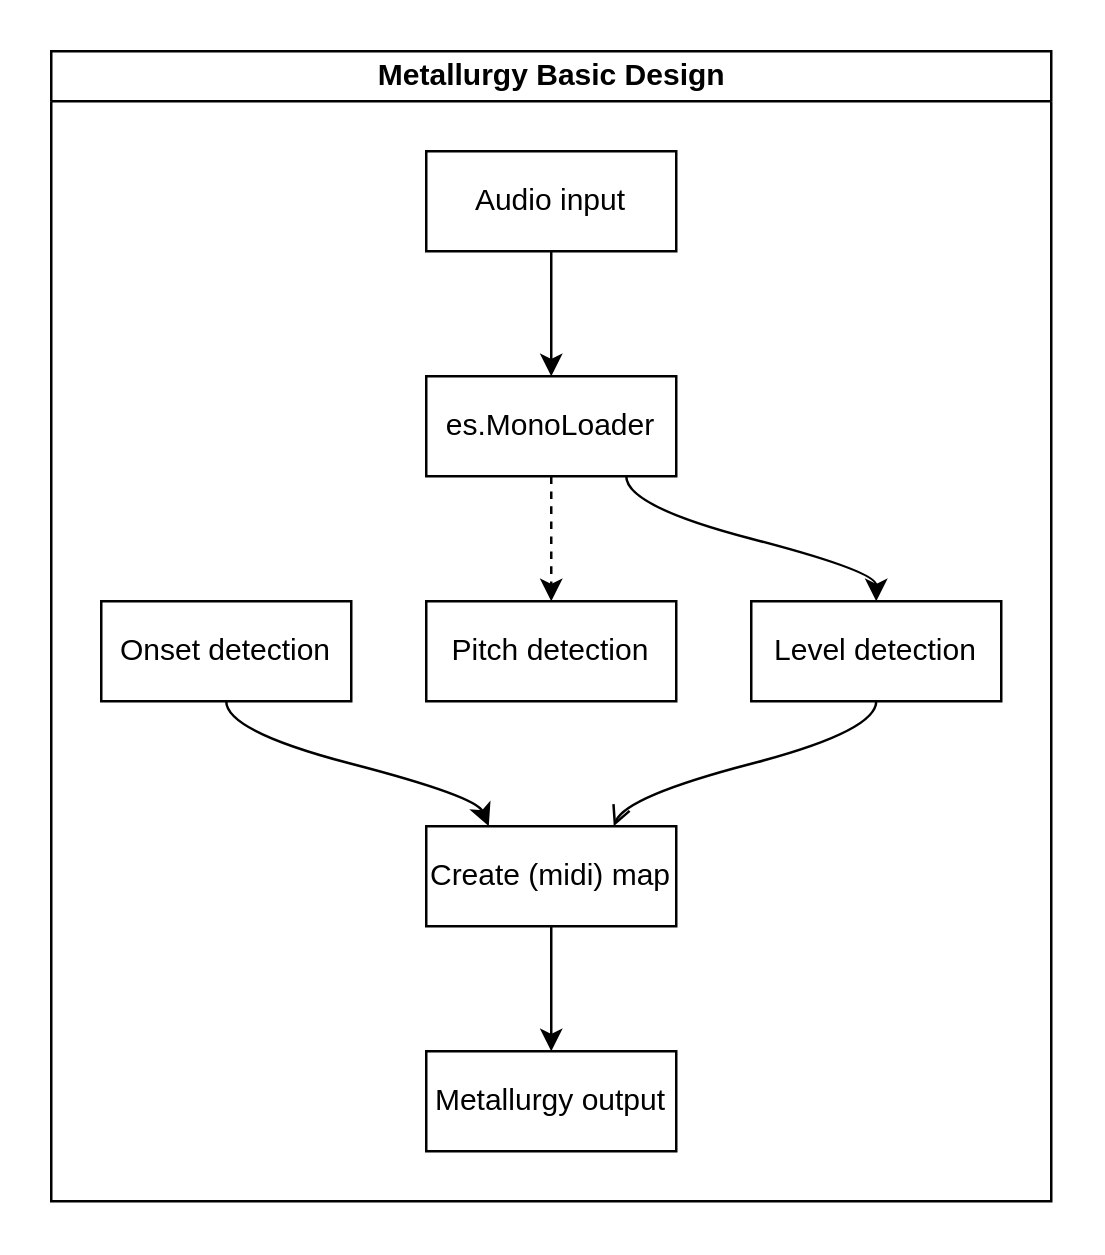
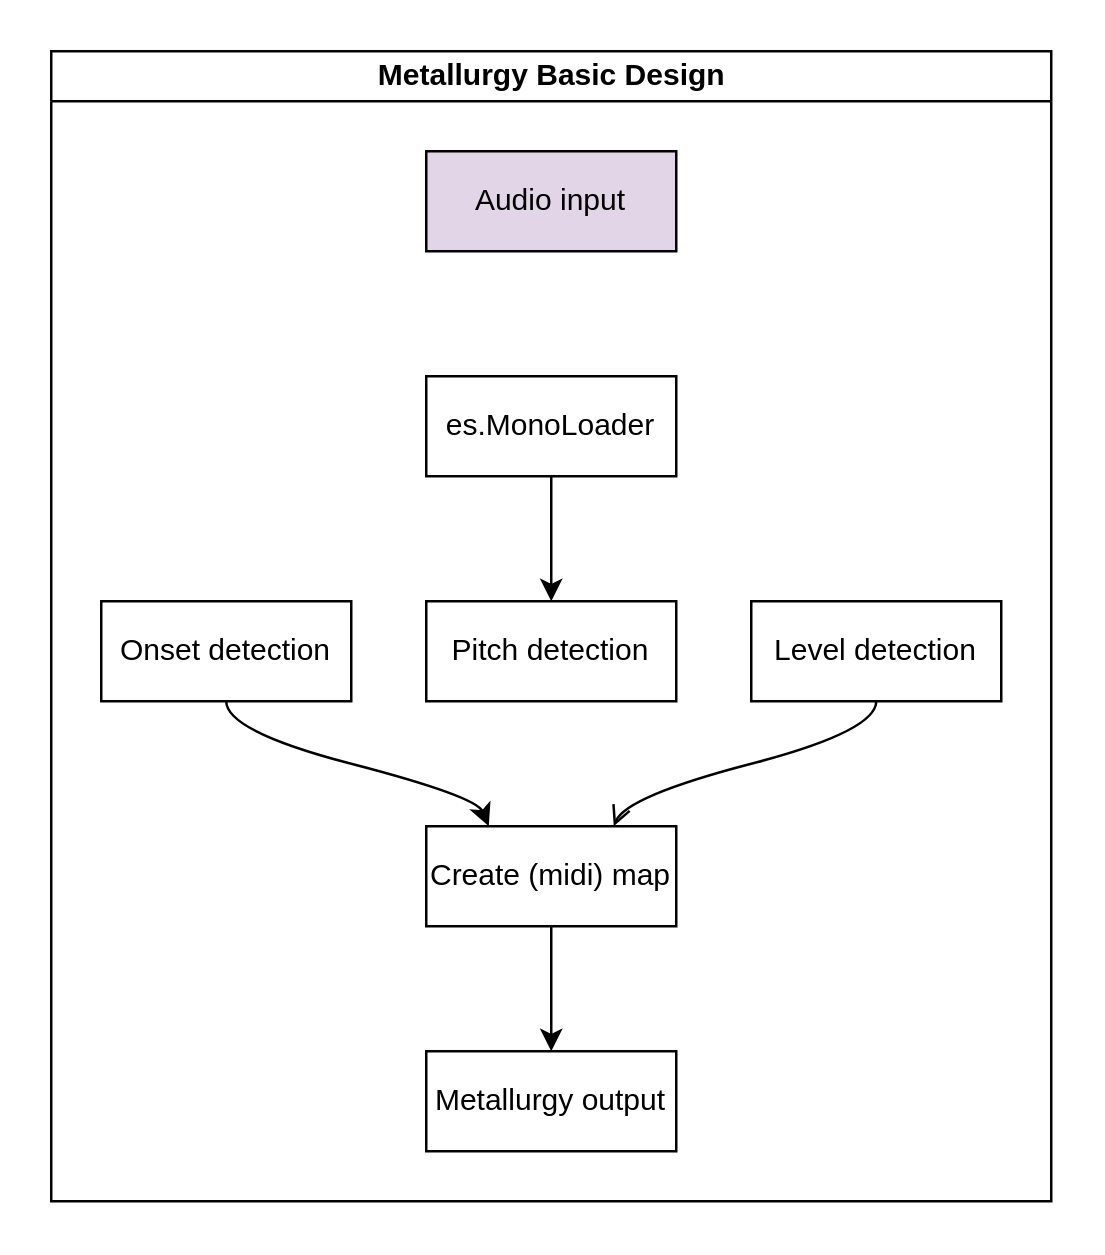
- <mxCell id="3" value="Audio input" style="whiteSpace=wrap;html=1;" vertex="1" parent="2"><mxGeometry x="150" y="40" width="100" height="40" as="geometry" /></mxCell>
+ <mxCell id="3" value="Audio input" style="whiteSpace=wrap;html=1;fillColor=#e1d5e7;" vertex="1" parent="2"><mxGeometry x="150" y="40" width="100" height="40" as="geometry" /></mxCell>
- <mxCell id="4" value="" style="edgeStyle=orthogonalEdgeStyle;curved=1;orthogonalLoop=1;jettySize=auto;html=1;noEdgeStyle=1;orthogonal=1;" edge="1" parent="2" source="3" target="5"><mxGeometry relative="1" as="geometry"><Array as="points"><mxPoint x="200" y="92" /><mxPoint x="200" y="118" /></Array></mxGeometry></mxCell>
- <mxCell id="8" value="" style="edgeStyle=orthogonalEdgeStyle;curved=1;orthogonalLoop=1;jettySize=auto;html=1;noEdgeStyle=1;orthogonal=1;dashed=1;" edge="1" parent="2" source="5" target="9"><mxGeometry relative="1" as="geometry"><mxPoint x="730" y="960" as="sourcePoint" /><Array as="points"><mxPoint x="200" y="184" /><mxPoint x="200" y="208" /></Array></mxGeometry></mxCell>
+ <mxCell id="8" value="" style="edgeStyle=orthogonalEdgeStyle;curved=1;orthogonalLoop=1;jettySize=auto;html=1;noEdgeStyle=1;orthogonal=1;" edge="1" parent="2" source="5" target="9"><mxGeometry relative="1" as="geometry"><mxPoint x="730" y="960" as="sourcePoint" /><Array as="points"><mxPoint x="200" y="184" /><mxPoint x="200" y="208" /></Array></mxGeometry></mxCell>
- <mxCell id="13" value="" style="edgeStyle=orthogonalEdgeStyle;curved=1;orthogonalLoop=1;jettySize=auto;html=1;noEdgeStyle=1;orthogonal=1;" edge="1" parent="2" source="5" target="15"><mxGeometry relative="1" as="geometry"><mxPoint x="737.5" y="890" as="sourcePoint" /><Array as="points"><mxPoint x="230" y="182" /><mxPoint x="330" y="208" /></Array></mxGeometry></mxCell>
